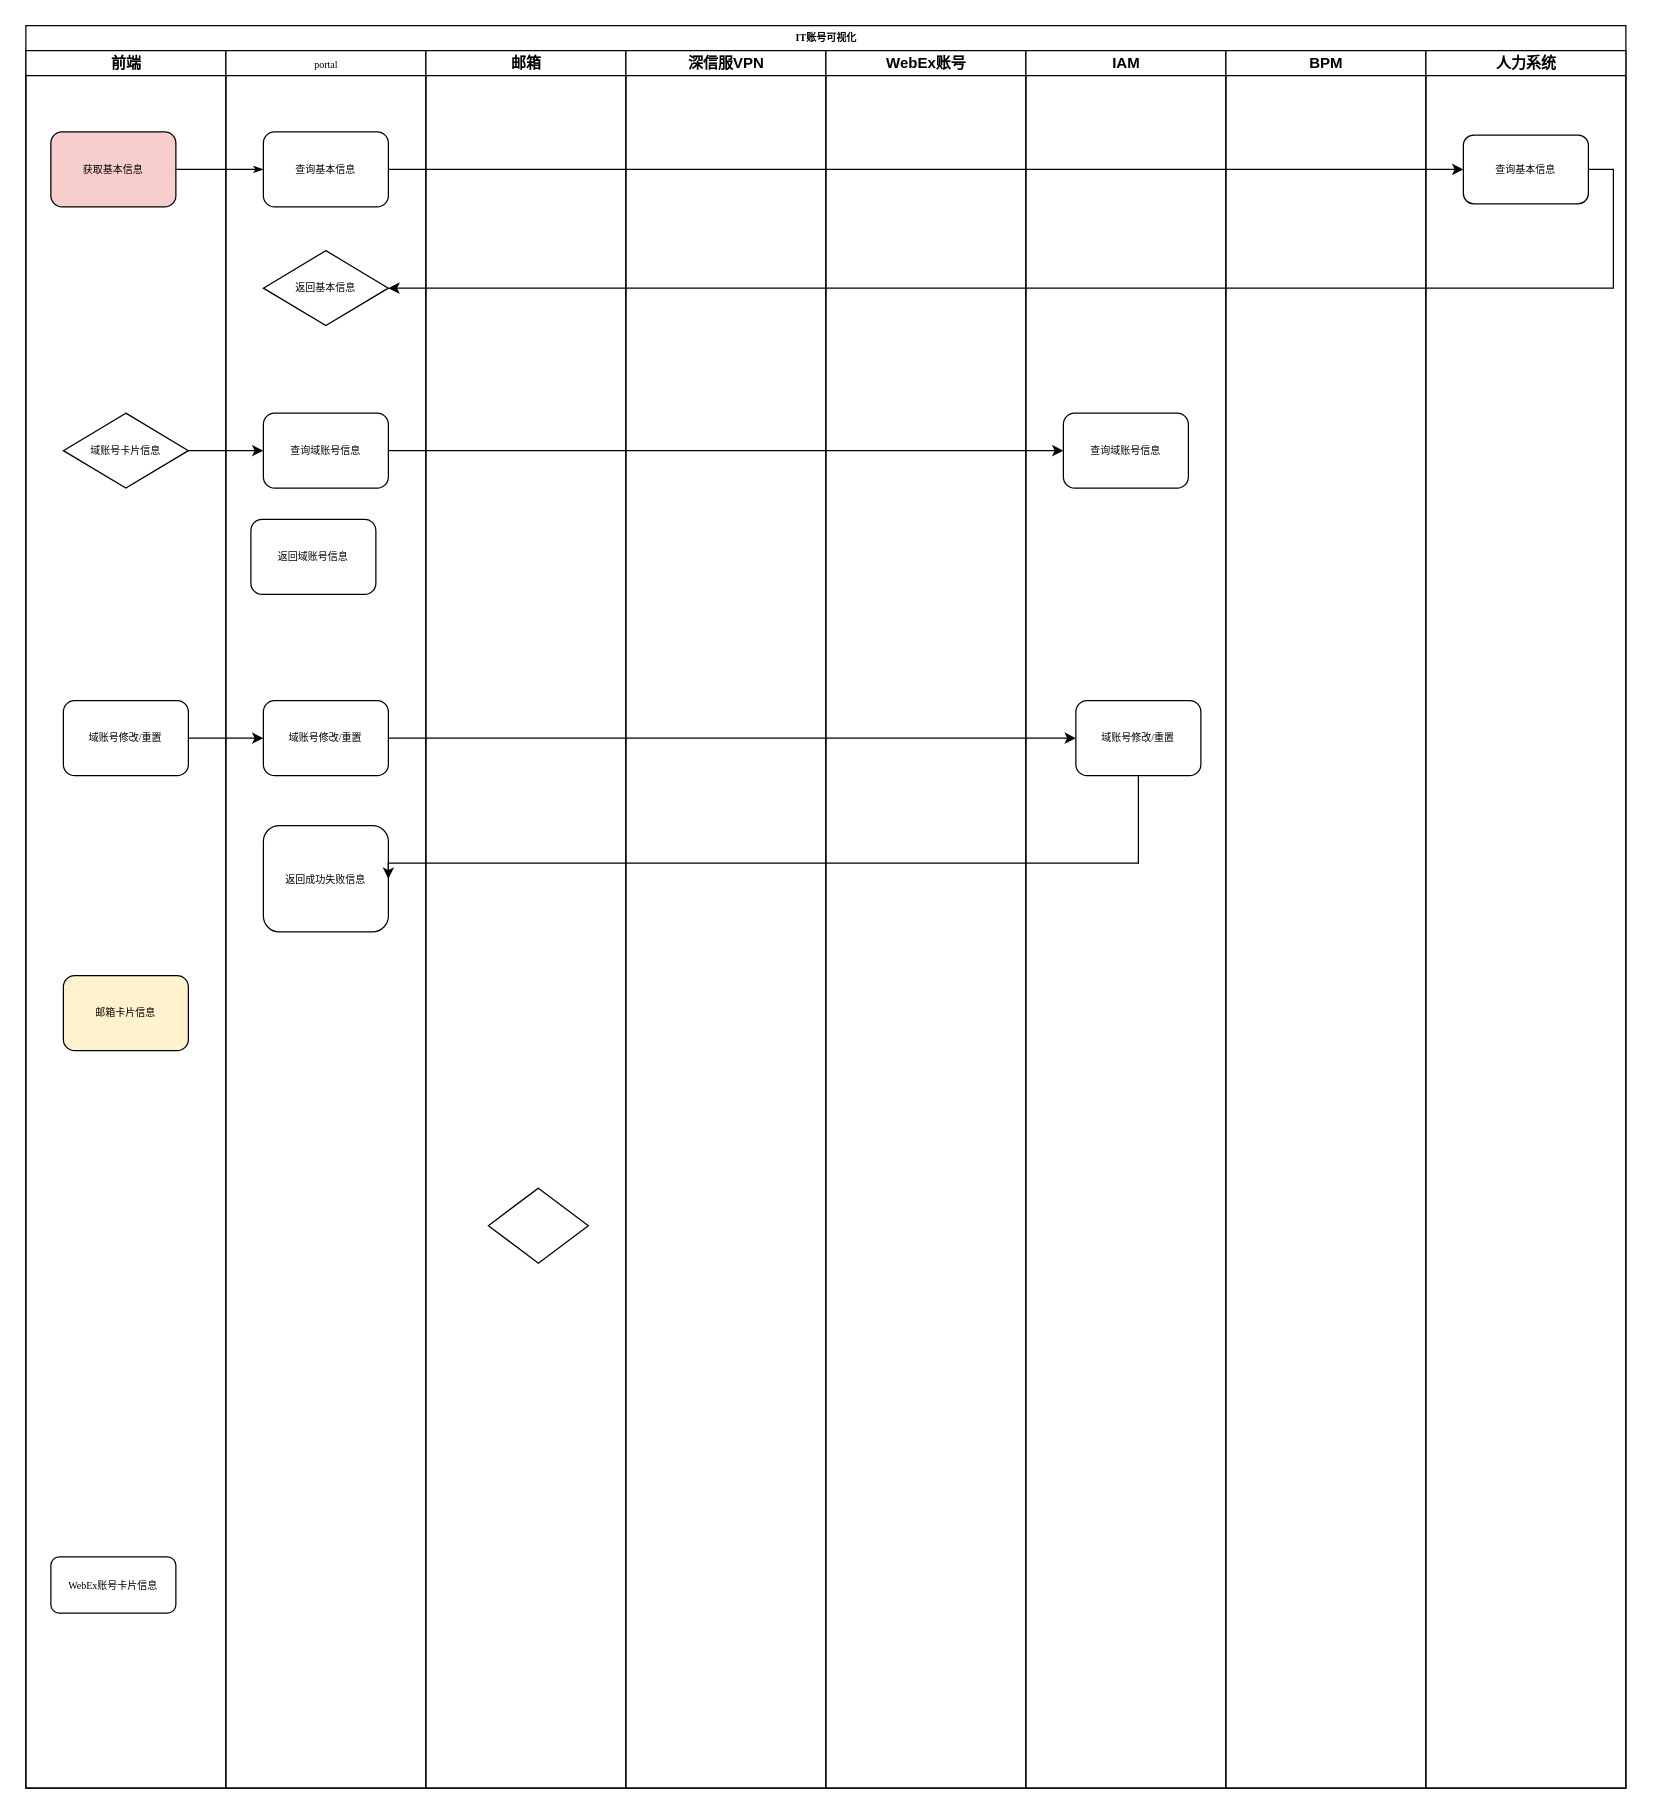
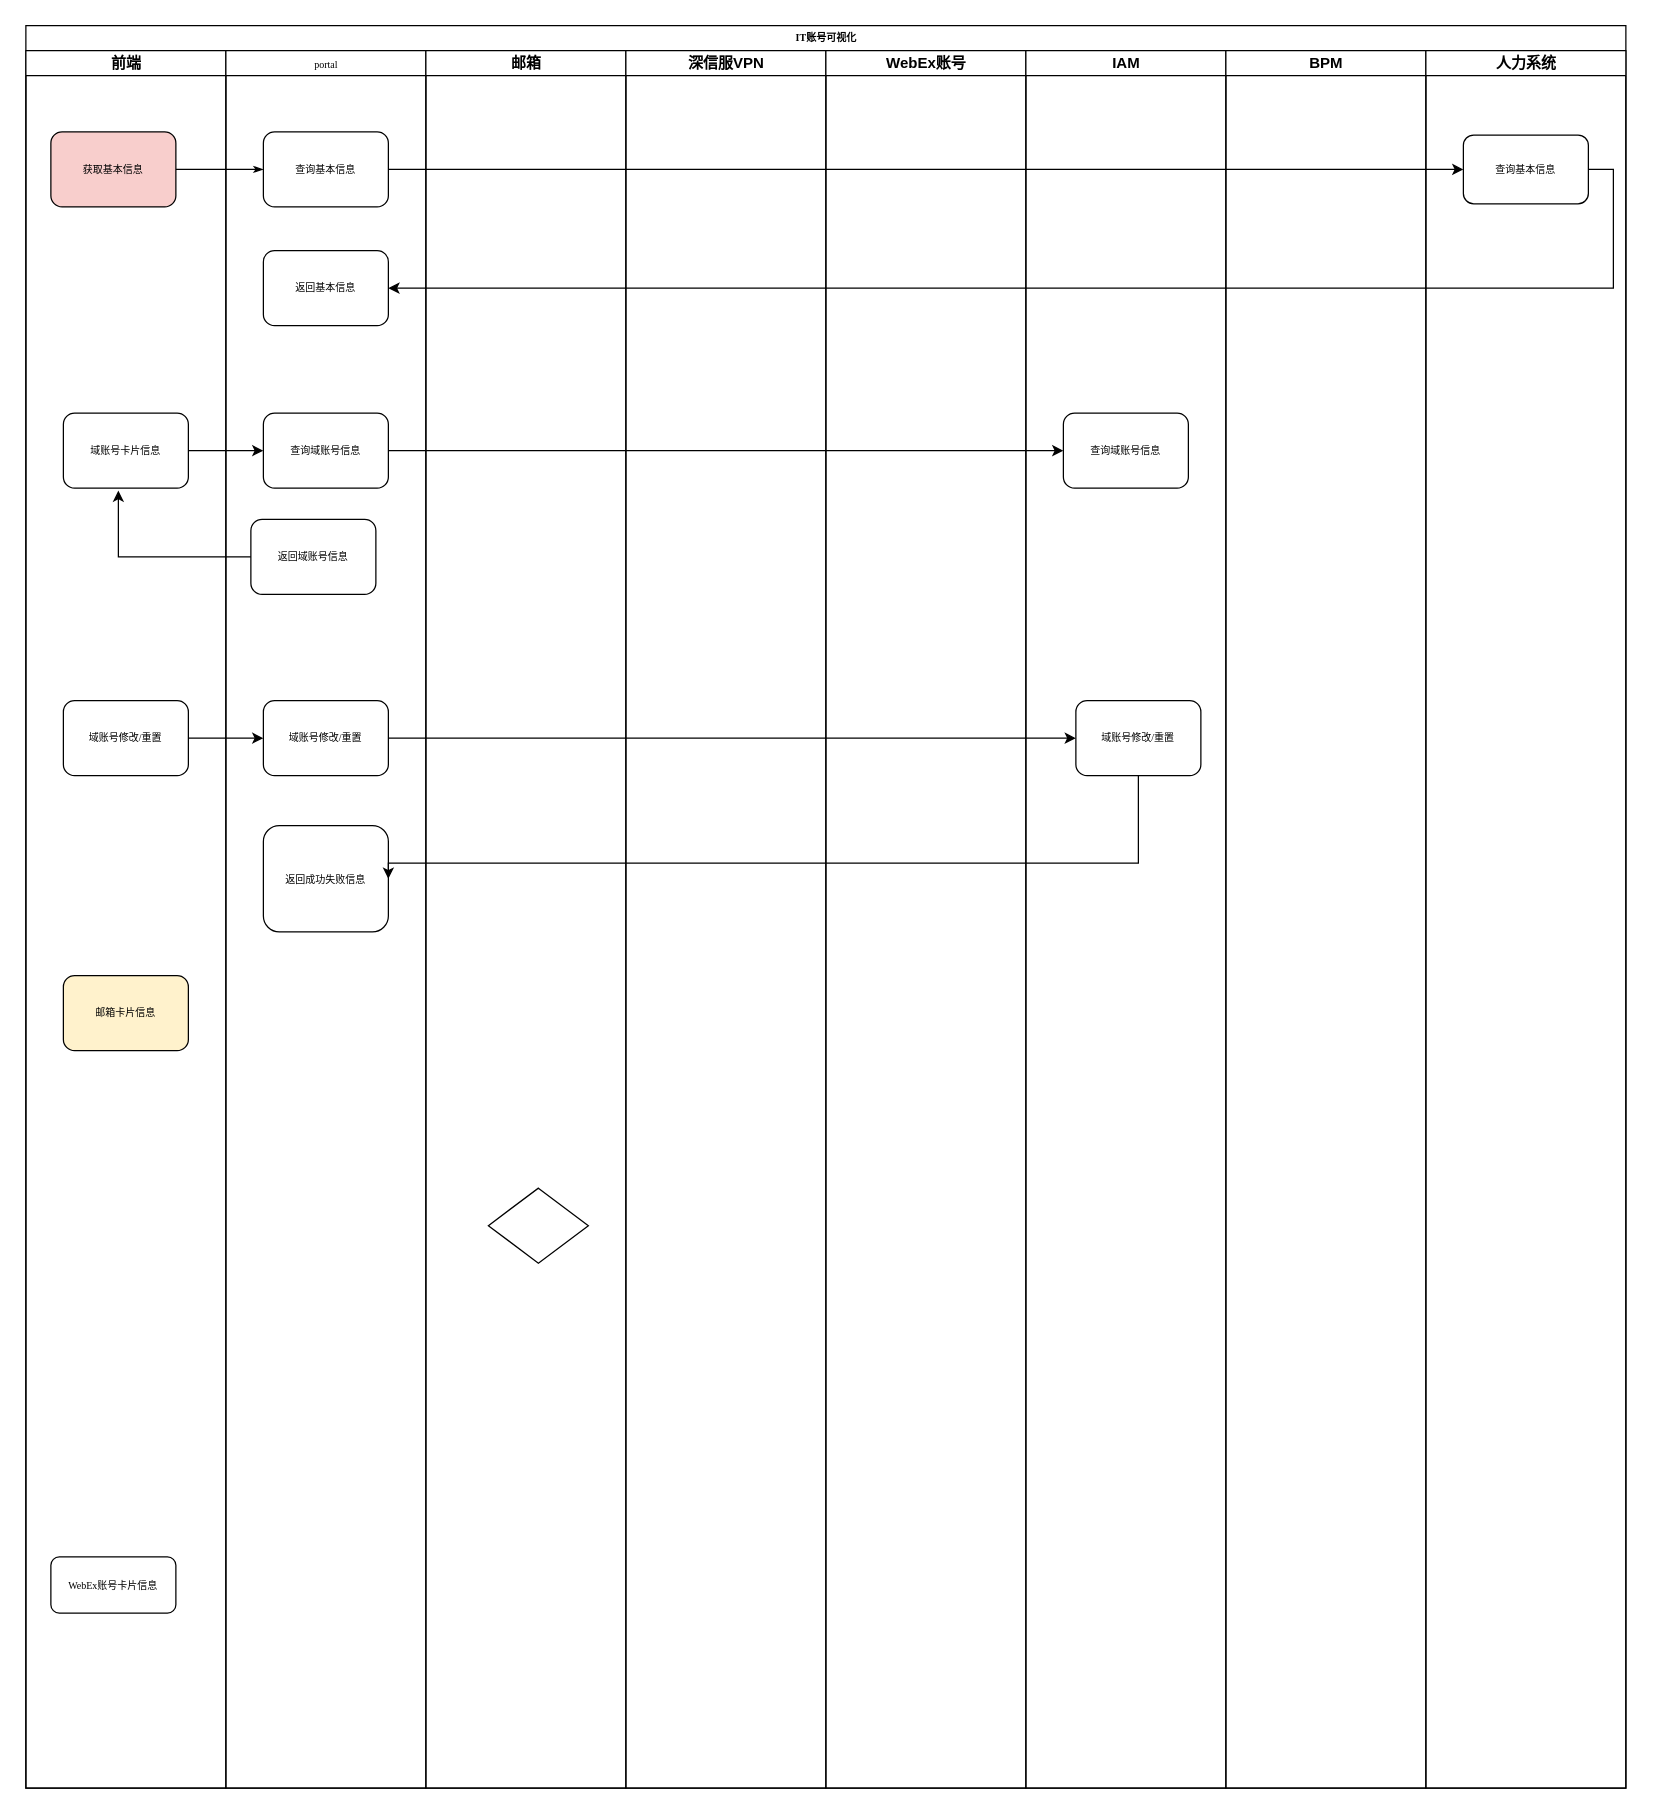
- <mxCell id="12" value="返回基本信息" style="rhombus;whiteSpace=wrap;html=1;shadow=0;labelBackgroundColor=none;strokeWidth=1;fontFamily=Verdana;fontSize=8;align=center;" parent="10" vertex="1"><mxGeometry x="30" y="160" width="100" height="60" as="geometry" /></mxCell>
+ <mxCell id="12" value="返回基本信息" style="rounded=1;whiteSpace=wrap;html=1;shadow=0;labelBackgroundColor=none;strokeWidth=1;fontFamily=Verdana;fontSize=8;align=center;" parent="10" vertex="1"><mxGeometry x="30" y="160" width="100" height="60" as="geometry" /></mxCell>
- <mxCell id="6" value="域账号卡片信息" style="rhombus;whiteSpace=wrap;html=1;shadow=0;labelBackgroundColor=none;strokeWidth=1;fontFamily=Verdana;fontSize=8;align=center;" vertex="1" parent="4"><mxGeometry x="30" y="290" width="100" height="60" as="geometry" /></mxCell>
+ <mxCell id="6" value="域账号卡片信息" style="rounded=1;whiteSpace=wrap;html=1;shadow=0;labelBackgroundColor=none;strokeWidth=1;fontFamily=Verdana;fontSize=8;align=center;" vertex="1" parent="4"><mxGeometry x="30" y="290" width="100" height="60" as="geometry" /></mxCell>
+ <mxCell id="29" style="edgeStyle=orthogonalEdgeStyle;rounded=0;orthogonalLoop=1;jettySize=auto;html=1;entryX=0.44;entryY=1.033;entryDx=0;entryDy=0;entryPerimeter=0;" edge="1" parent="2" source="14" target="6"><mxGeometry relative="1" as="geometry" /></mxCell>
